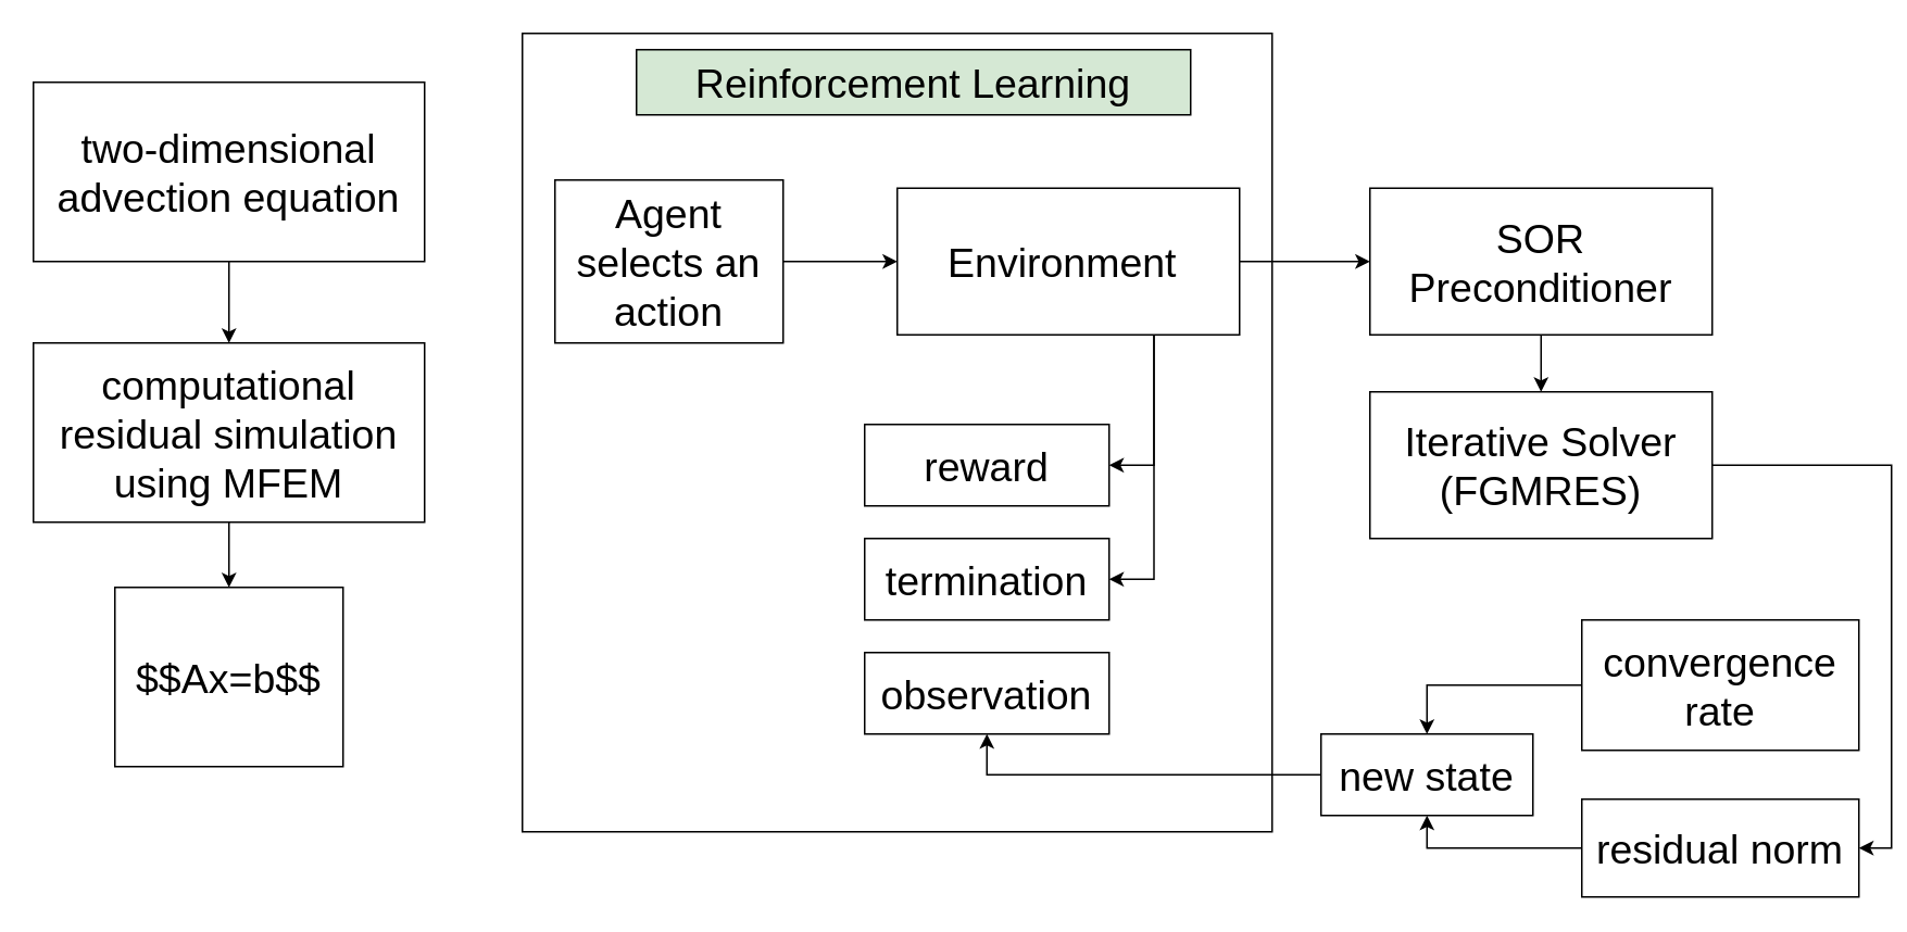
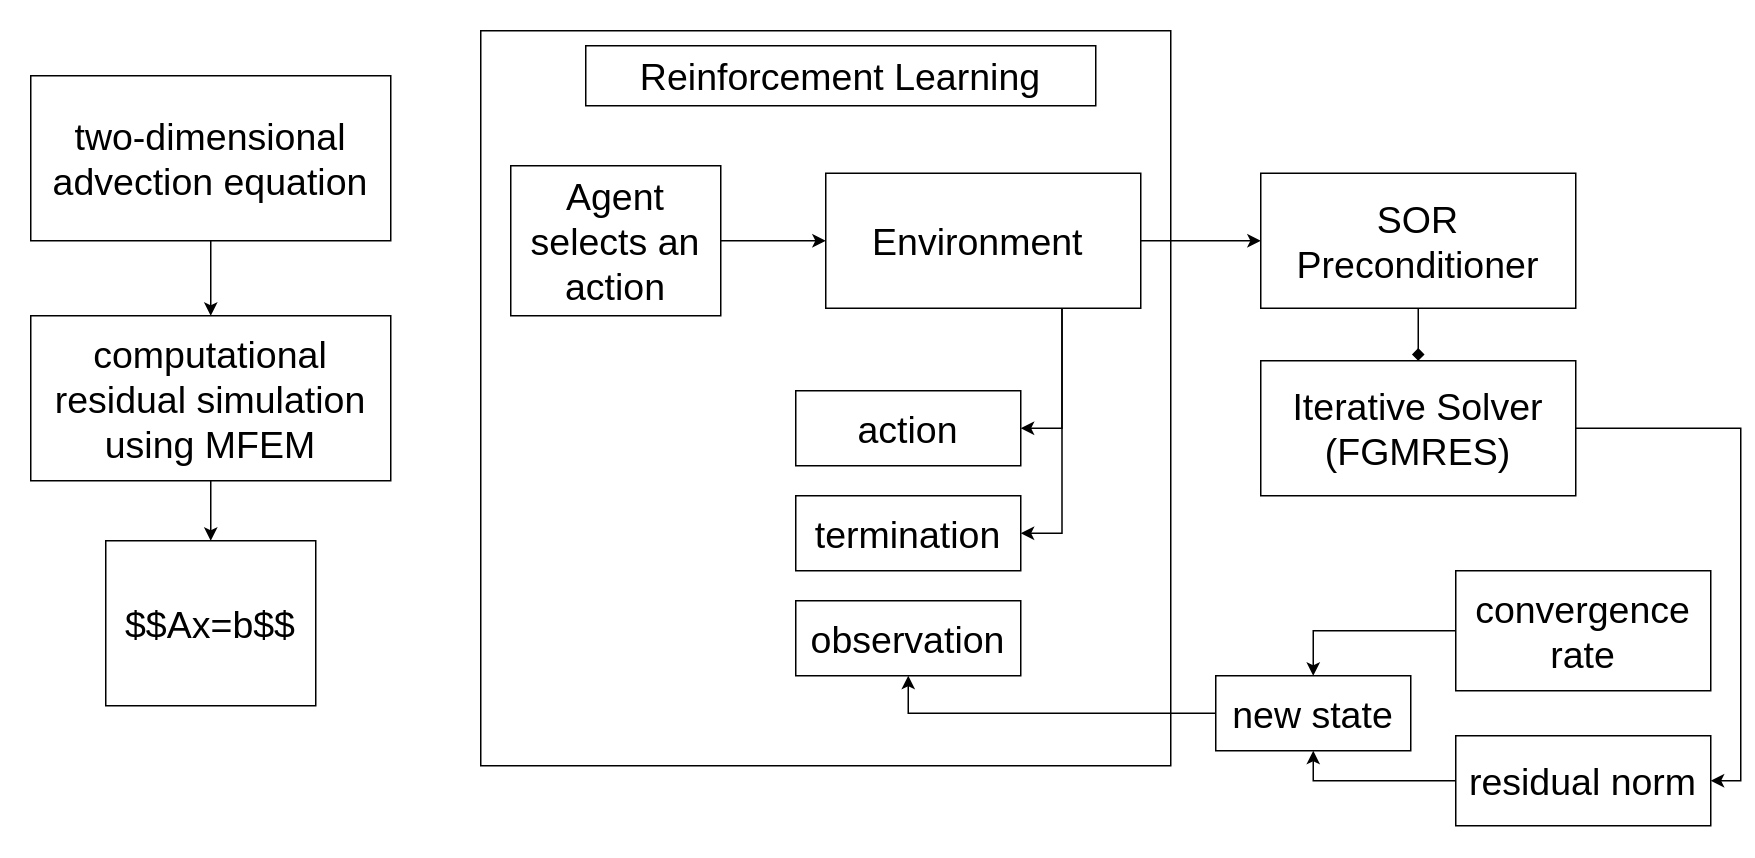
- <mxCell id="8" value="Reinforcement Learning" style="rounded=0;whiteSpace=wrap;html=1;fontSize=25;fillColor=#d5e8d4;" vertex="1" parent="1"><mxGeometry x="390" y="30" width="340" height="40" as="geometry" /></mxCell>
+ <mxCell id="8" value="Reinforcement Learning" style="rounded=0;whiteSpace=wrap;html=1;fontSize=25;" vertex="1" parent="1"><mxGeometry x="390" y="30" width="340" height="40" as="geometry" /></mxCell>
- <mxCell id="18" style="edgeStyle=orthogonalEdgeStyle;rounded=0;orthogonalLoop=1;jettySize=auto;html=1;exitX=0.5;exitY=1;exitDx=0;exitDy=0;" edge="1" parent="1" source="19" target="21"><mxGeometry relative="1" as="geometry" /></mxCell>
+ <mxCell id="18" style="edgeStyle=orthogonalEdgeStyle;rounded=0;orthogonalLoop=1;jettySize=auto;html=1;exitX=0.5;exitY=1;exitDx=0;exitDy=0;endArrow=diamond;" edge="1" parent="1" source="19" target="21"><mxGeometry relative="1" as="geometry" /></mxCell>
- <mxCell id="16" value="reward" style="rounded=0;whiteSpace=wrap;html=1;fontSize=25;" vertex="1" parent="1"><mxGeometry x="530" y="260" width="150" height="50" as="geometry" /></mxCell>
+ <mxCell id="16" value="action" style="rounded=0;whiteSpace=wrap;html=1;fontSize=25;" vertex="1" parent="1"><mxGeometry x="530" y="260" width="150" height="50" as="geometry" /></mxCell>
